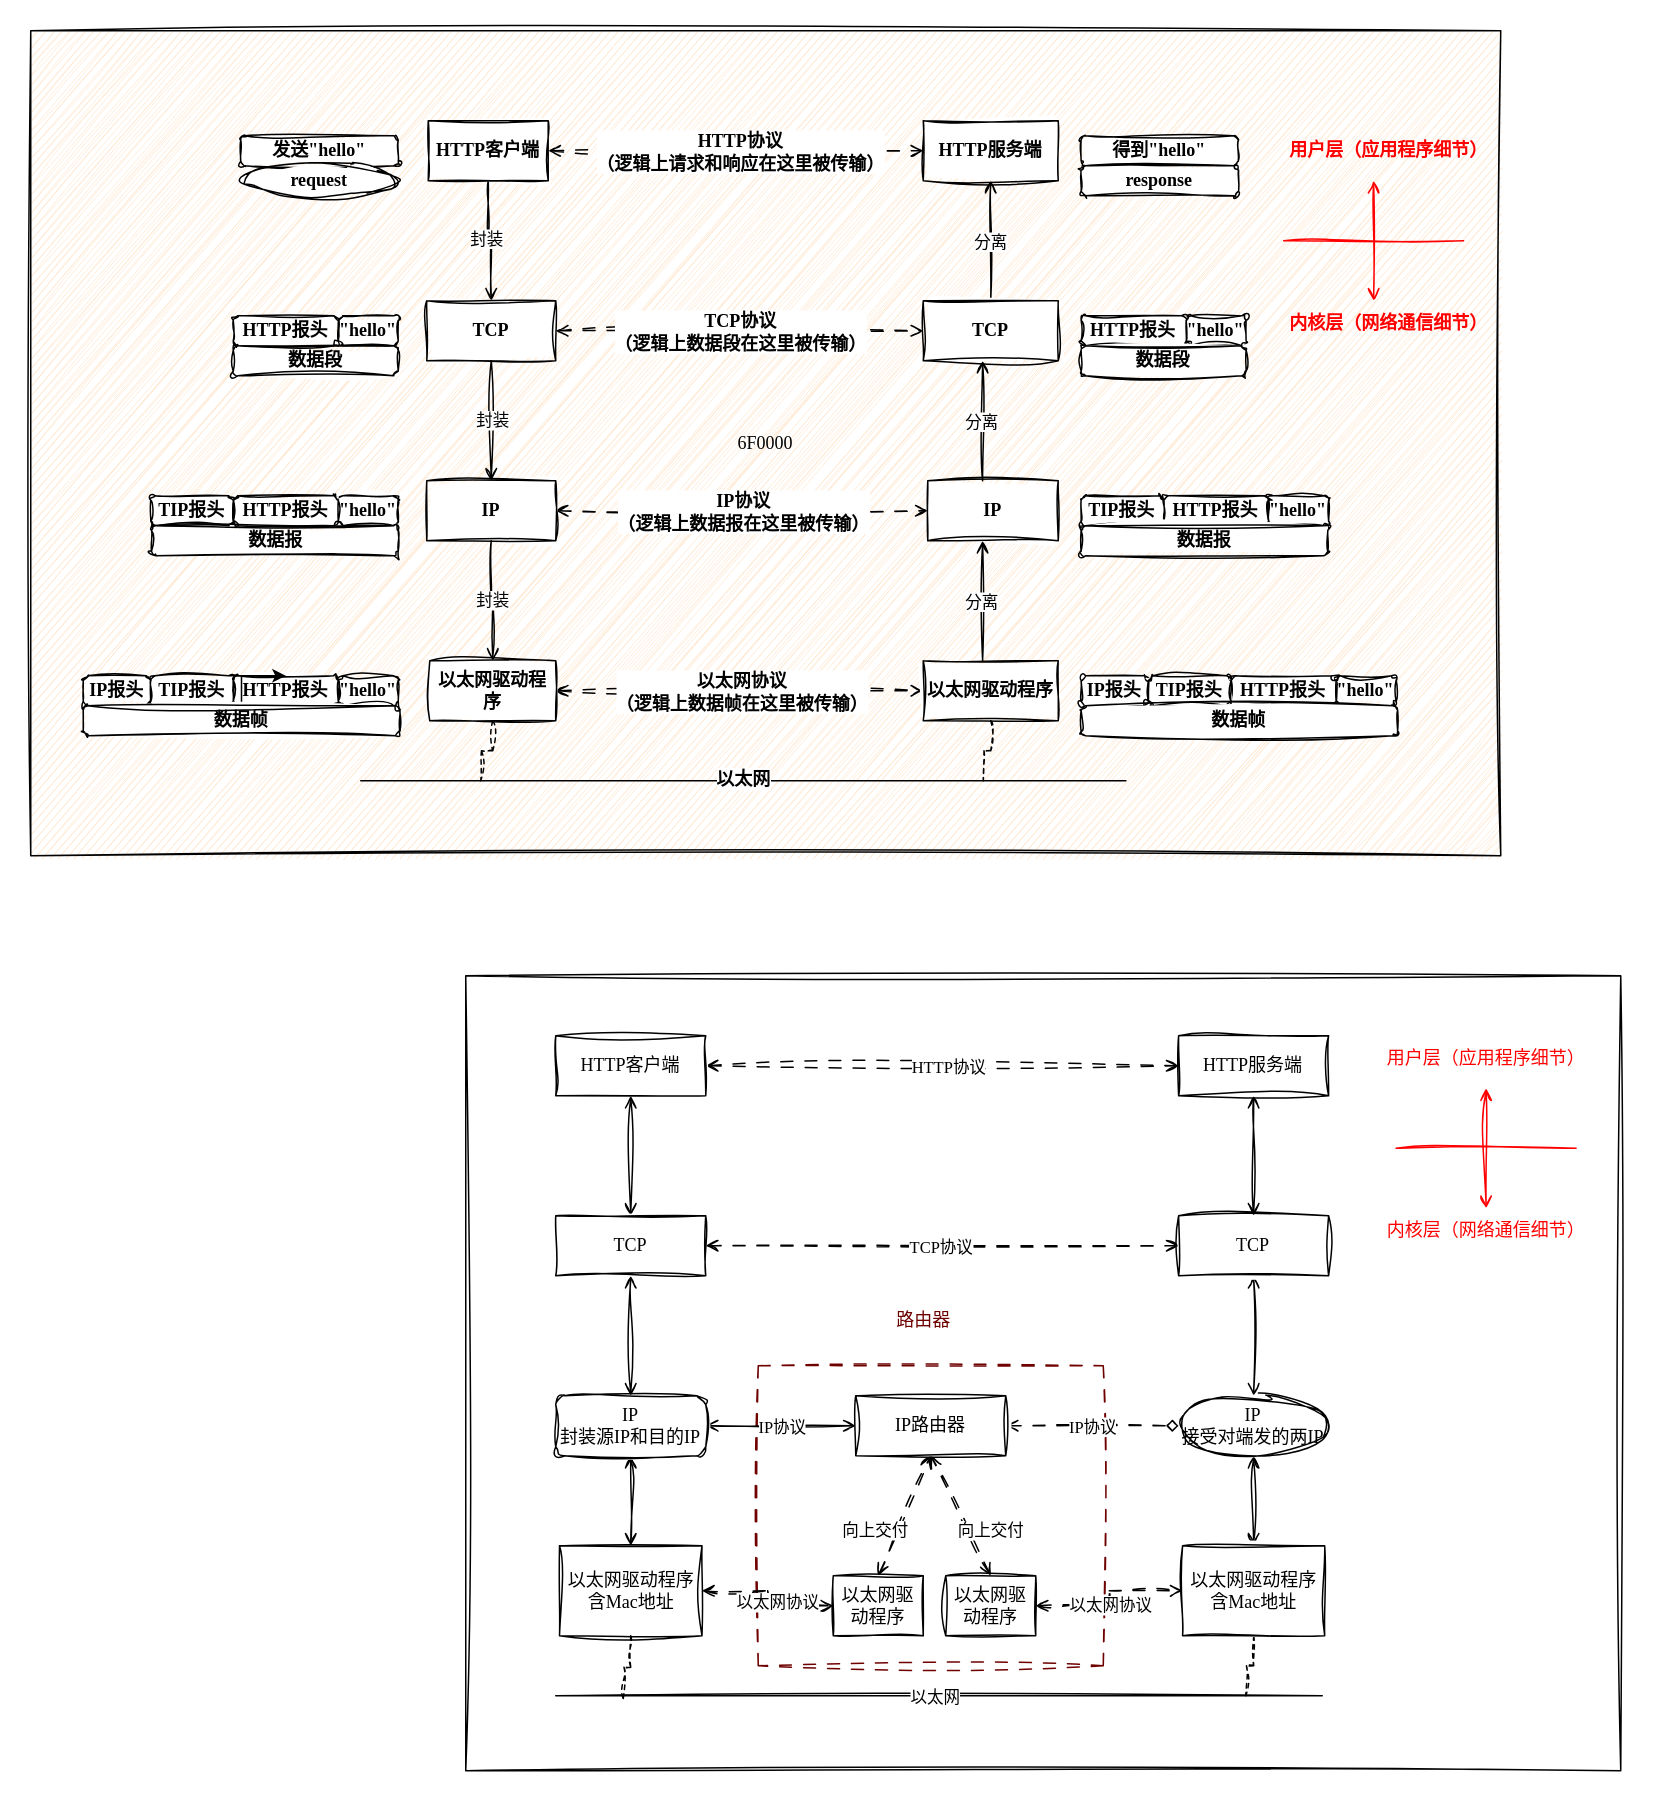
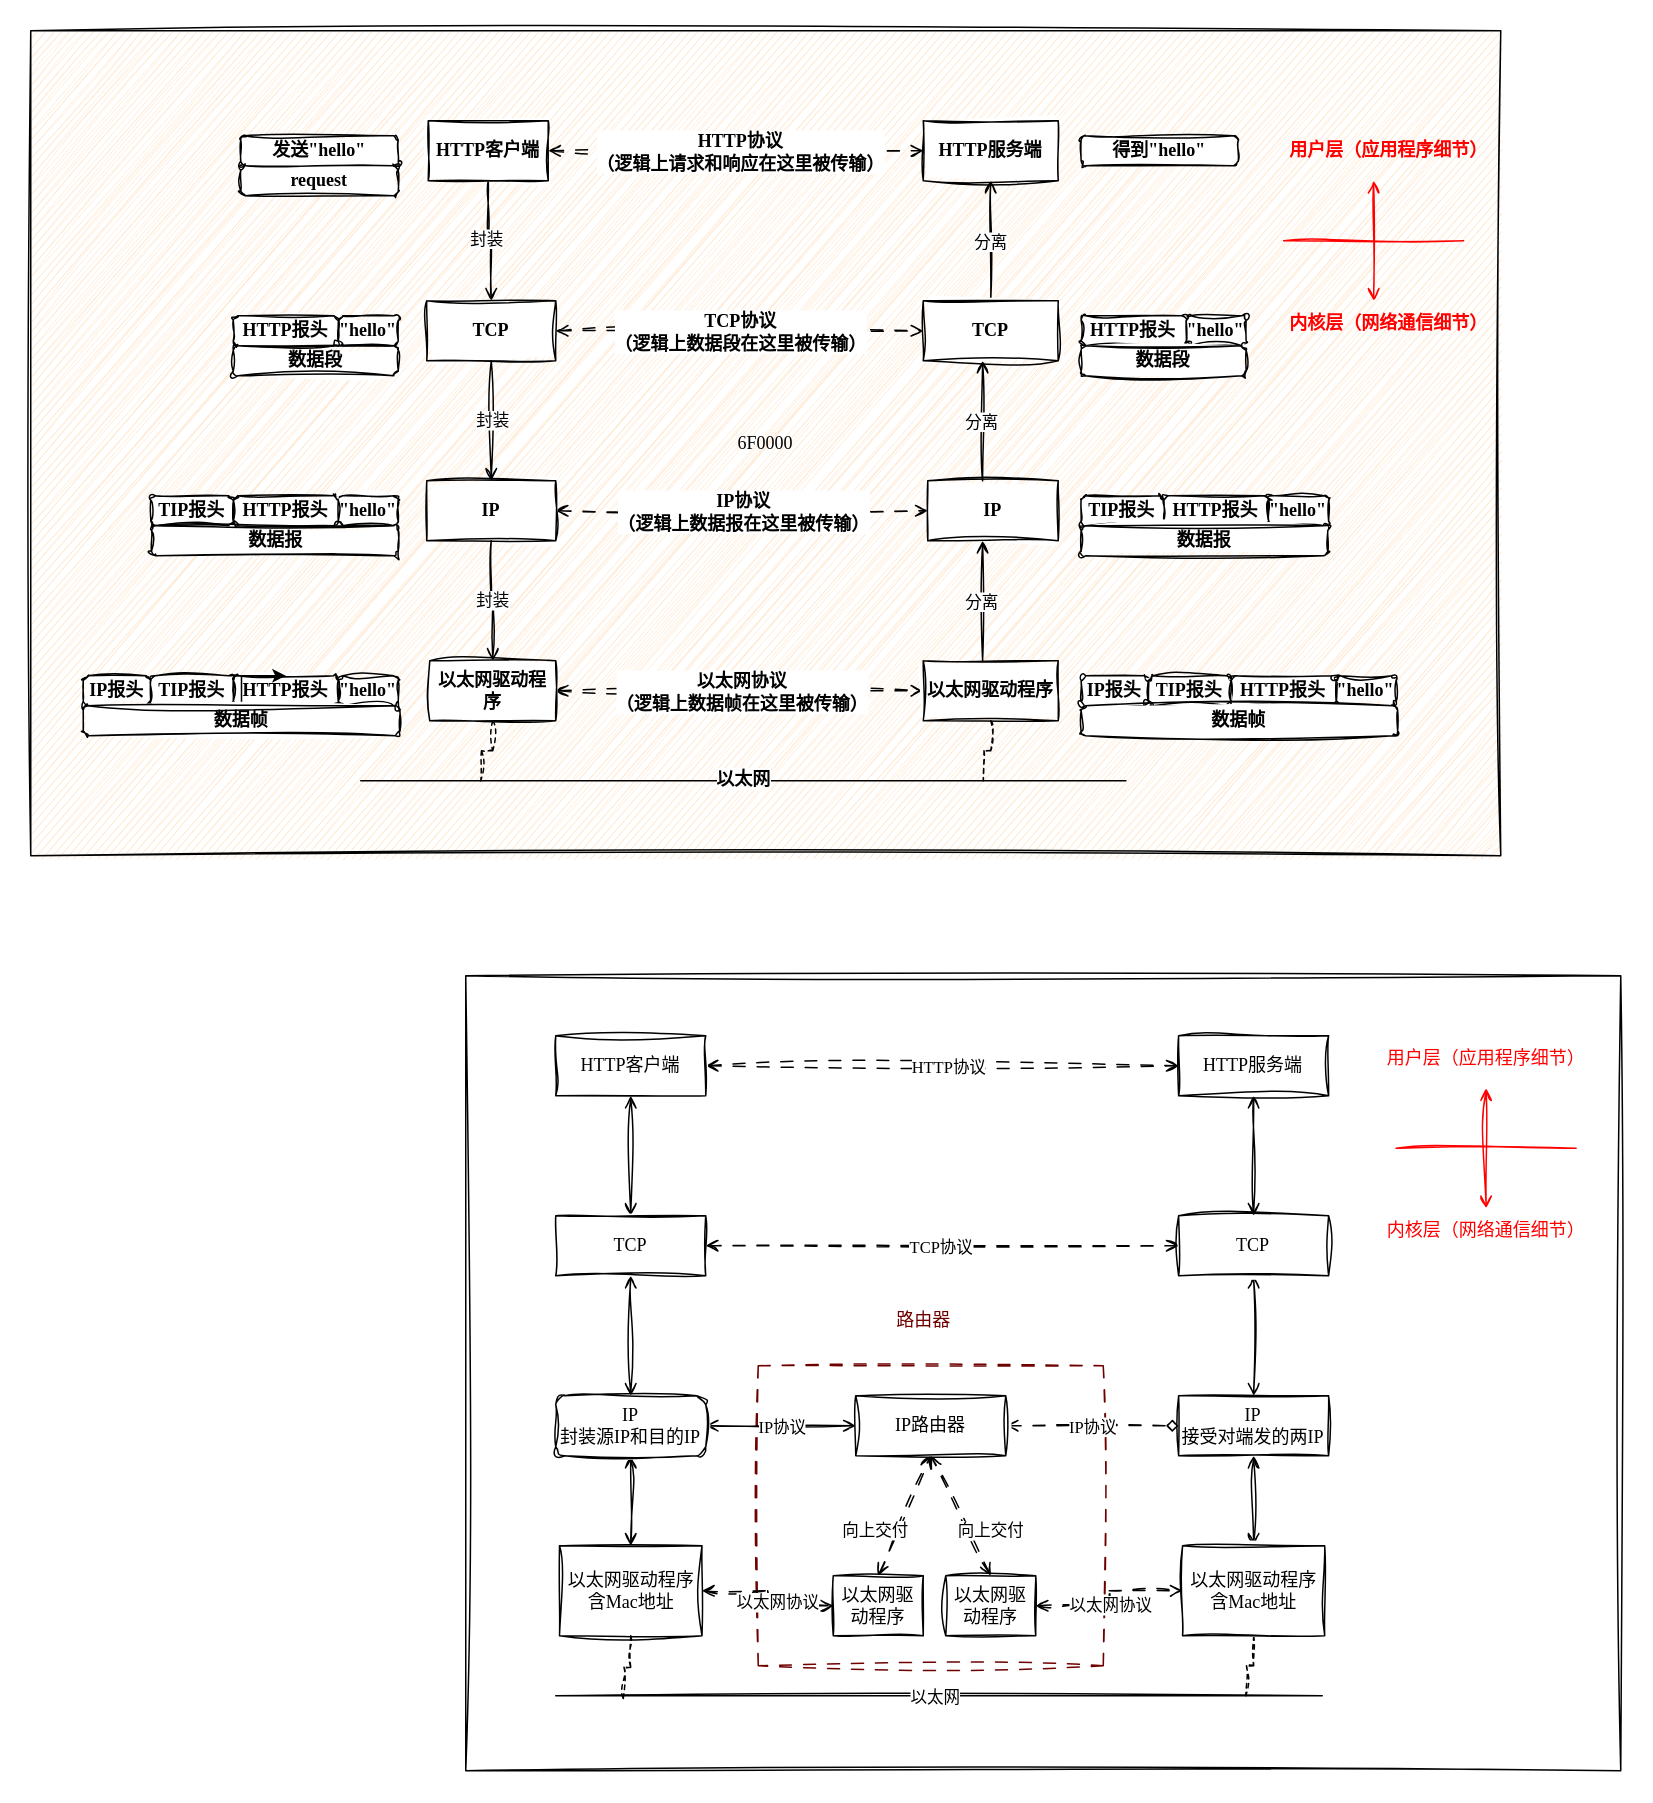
- <mxCell id="94" value="request" style="ellipse;whiteSpace=wrap;html=1;sketch=1;curveFitting=1;jiggle=2;fontFamily=Comic Sans MS;fontStyle=1;fontSize=12;" vertex="1" parent="1"><mxGeometry x="160" y="110" width="105" height="20" as="geometry" /></mxCell>
+ <mxCell id="94" value="request" style="rounded=1;whiteSpace=wrap;html=1;sketch=1;curveFitting=1;jiggle=2;fontFamily=Comic Sans MS;fontStyle=1;fontSize=12;" vertex="1" parent="1"><mxGeometry x="160" y="110" width="105" height="20" as="geometry" /></mxCell>
- <mxCell id="99" value="response" style="rounded=1;whiteSpace=wrap;html=1;sketch=1;curveFitting=1;jiggle=2;fontFamily=Comic Sans MS;fontStyle=1;fontSize=12;" vertex="1" parent="1"><mxGeometry x="720.25" y="110" width="105" height="20" as="geometry" /></mxCell>
- <mxCell id="52" value="IP&lt;br&gt;接受对端发的两IP" style="ellipse;whiteSpace=wrap;html=1;sketch=1;curveFitting=1;jiggle=2;fontFamily=Comic Sans MS;" vertex="1" parent="1"><mxGeometry x="785.25" y="930" width="100" height="40" as="geometry" /></mxCell>
+ <mxCell id="52" value="IP&lt;br&gt;接受对端发的两IP" style="rounded=0;whiteSpace=wrap;html=1;sketch=1;curveFitting=1;jiggle=2;fontFamily=Comic Sans MS;" vertex="1" parent="1"><mxGeometry x="785.25" y="930" width="100" height="40" as="geometry" /></mxCell>
